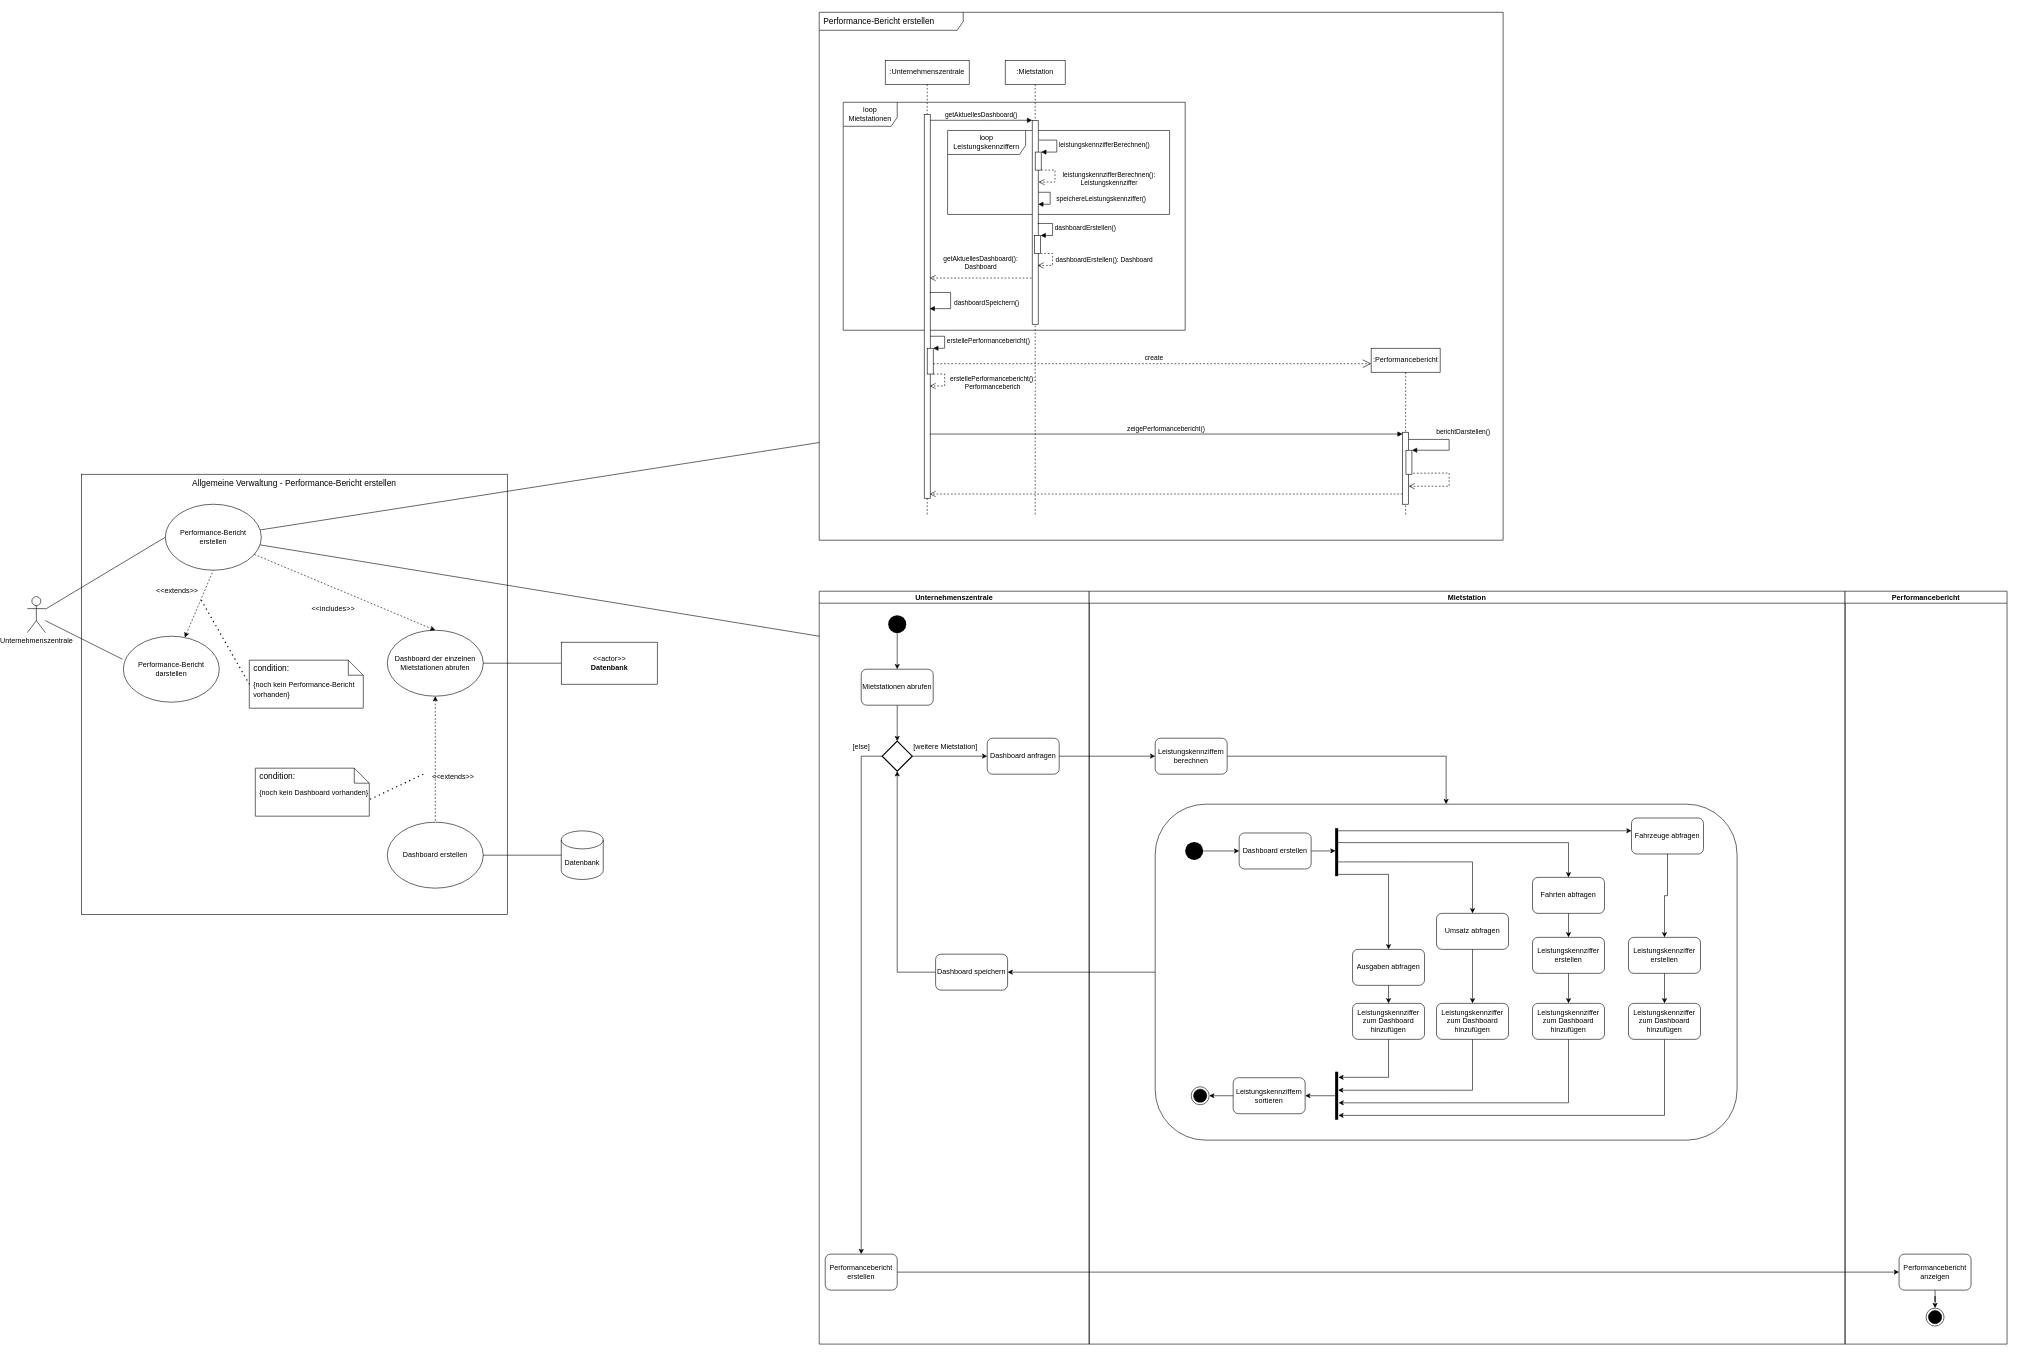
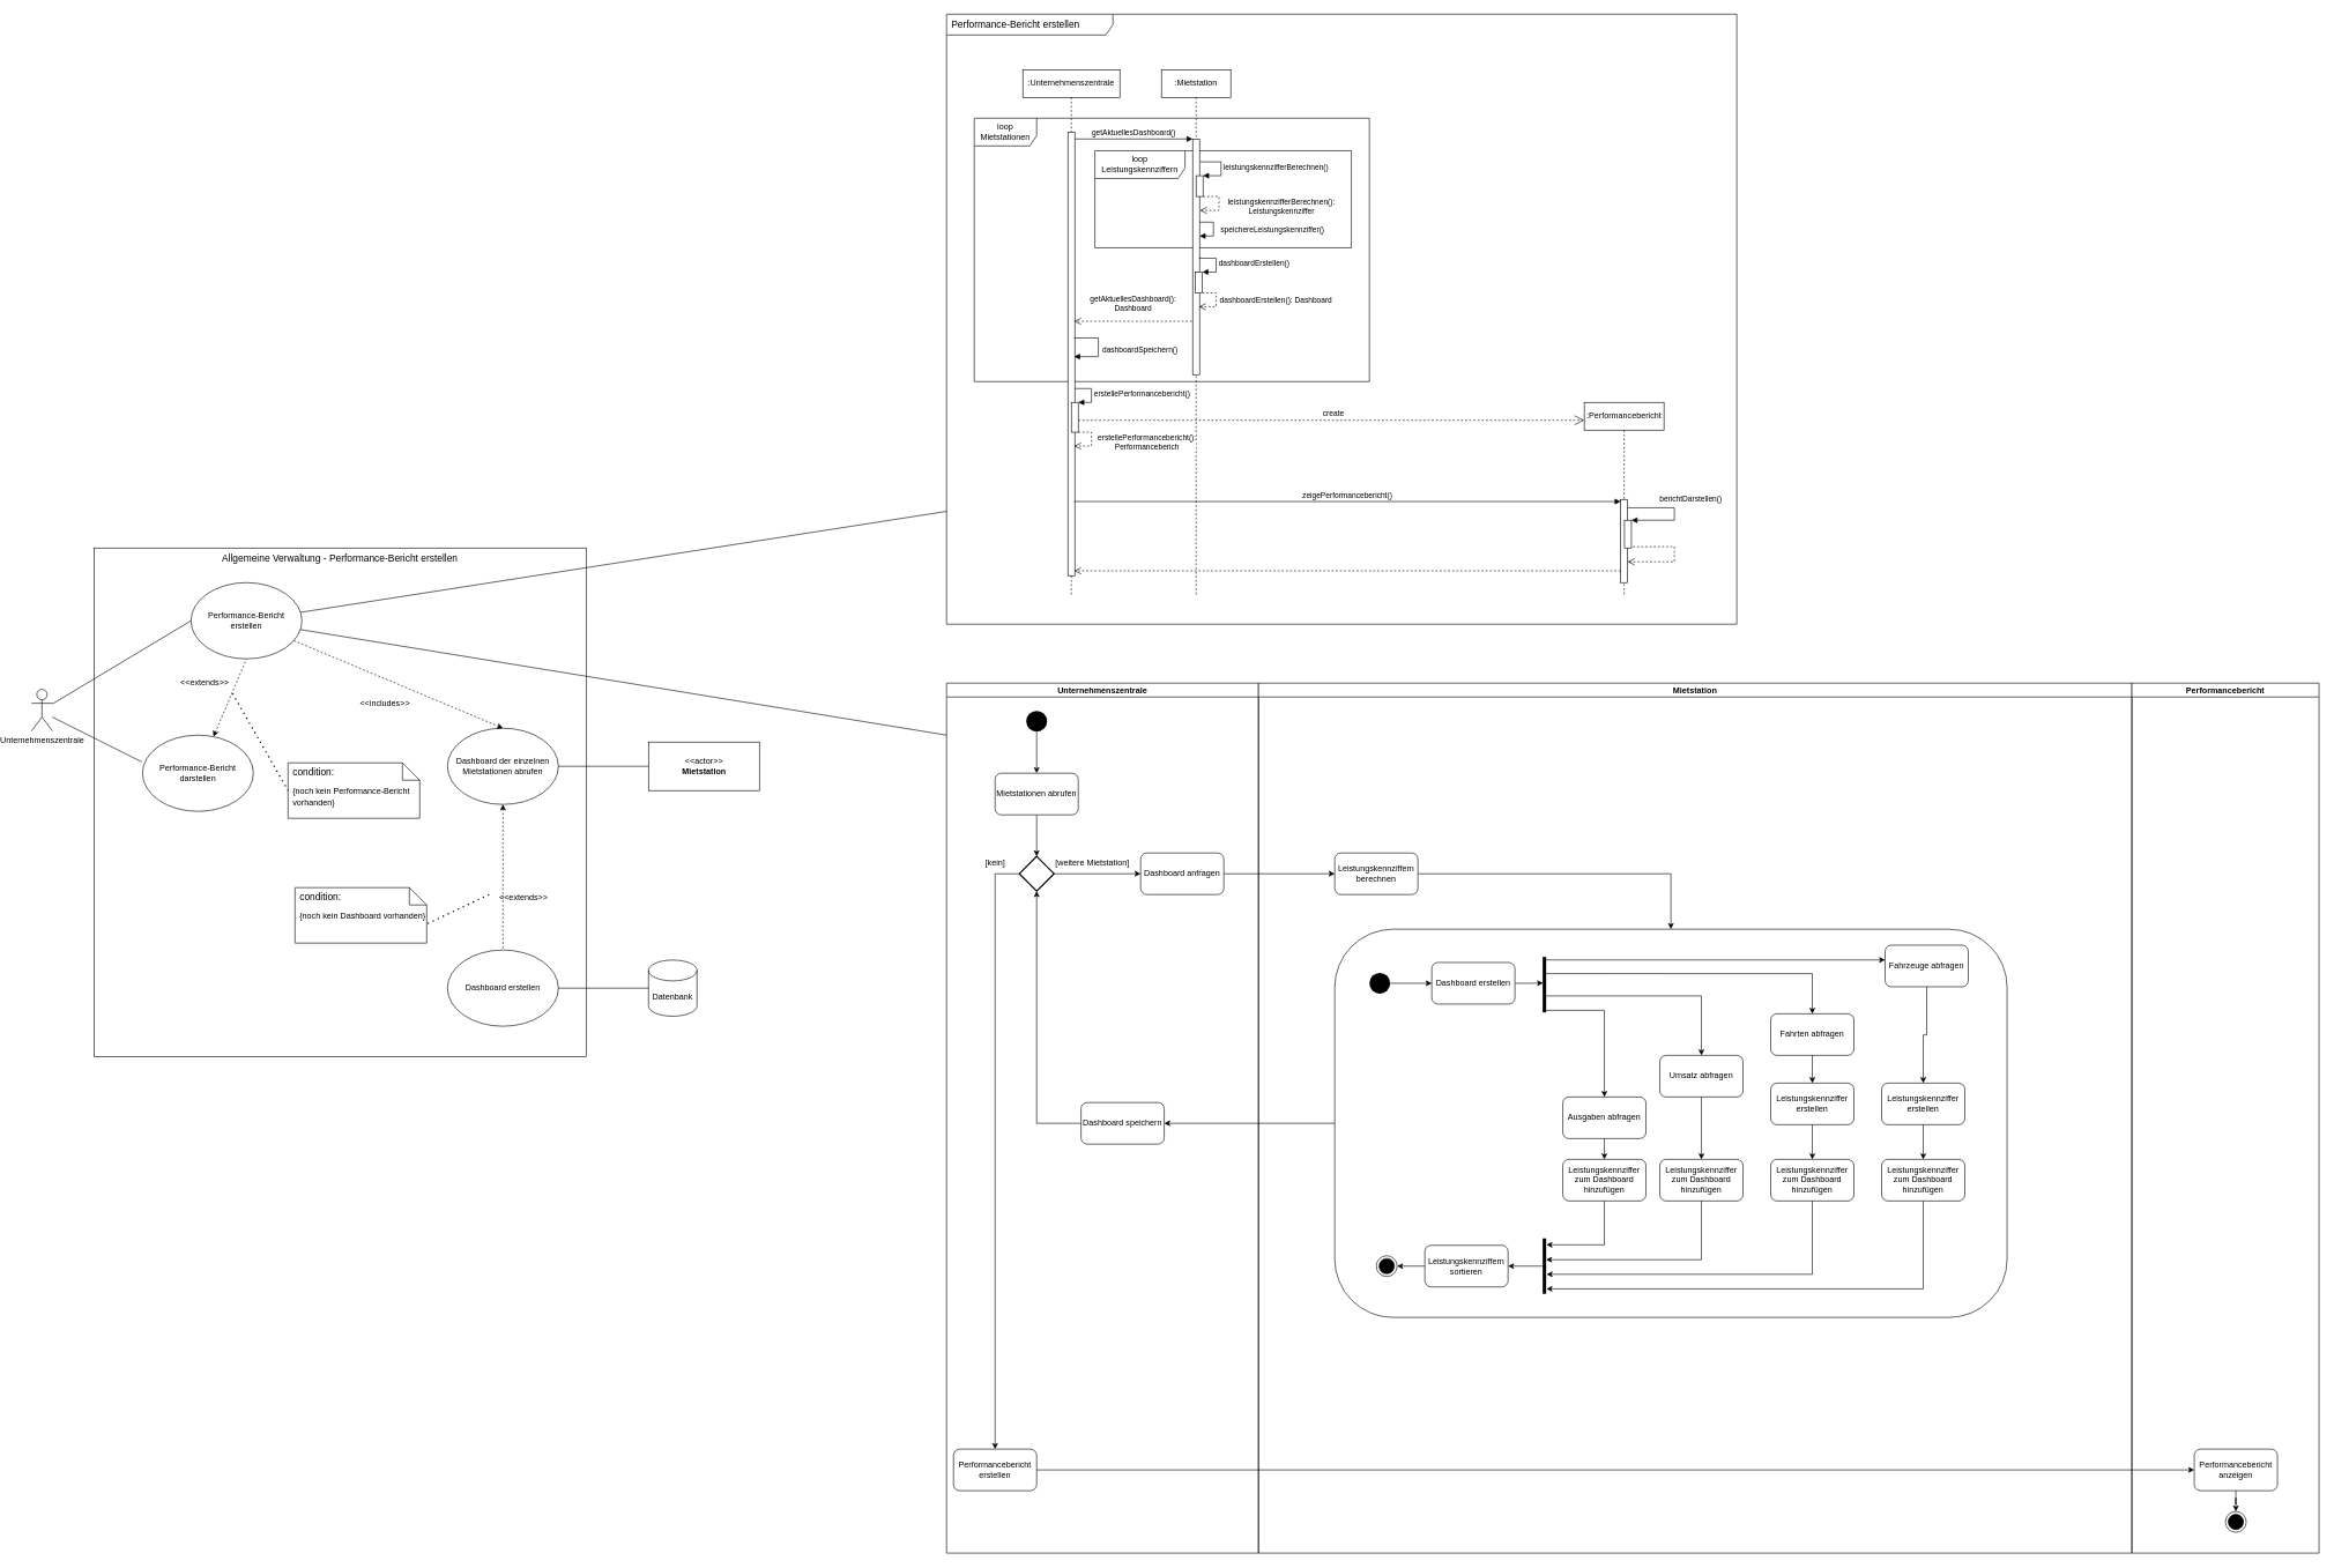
- <mxCell id="20" value="&amp;lt;&amp;lt;actor&amp;gt;&amp;gt;&lt;br&gt;&lt;b&gt;Datenbank&lt;/b&gt;" style="text;html=1;align=center;verticalAlign=middle;dashed=0;fillColor=#ffffff;strokeColor=#000000;" parent="1" vertex="1"><mxGeometry x="910" y="1070" width="160" height="70" as="geometry" /></mxCell>
+ <mxCell id="20" value="&amp;lt;&amp;lt;actor&amp;gt;&amp;gt;&lt;br&gt;&lt;b&gt;Mietstation&lt;/b&gt;" style="text;html=1;align=center;verticalAlign=middle;dashed=0;fillColor=#ffffff;strokeColor=#000000;" parent="1" vertex="1"><mxGeometry x="910" y="1070" width="160" height="70" as="geometry" /></mxCell>
- <mxCell id="68" value="[else]" style="text;html=1;align=center;verticalAlign=middle;resizable=0;points=[];autosize=1;strokeColor=none;fillColor=none;" vertex="1" parent="57"><mxGeometry x="50" y="250" width="40" height="20" as="geometry" /></mxCell>
+ <mxCell id="68" value="[kein]" style="text;html=1;align=center;verticalAlign=middle;resizable=0;points=[];autosize=1;strokeColor=none;fillColor=none;" vertex="1" parent="57"><mxGeometry x="50" y="250" width="40" height="20" as="geometry" /></mxCell>
